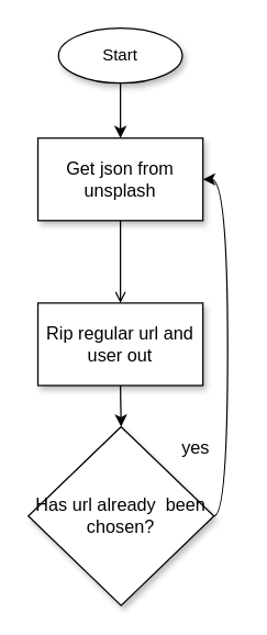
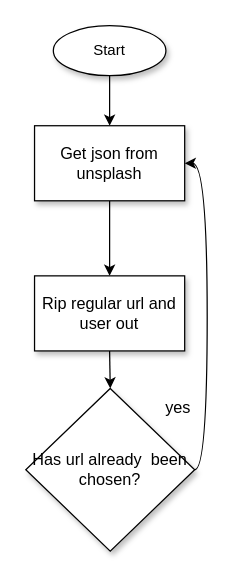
- <mxCell id="4" style="edgeStyle=none;html=1;exitX=0.5;exitY=1;exitDx=0;exitDy=0;entryX=0.5;entryY=0;entryDx=0;entryDy=0;fontSize=13;endArrow=open;" parent="1" source="5" target="7" edge="1"><mxGeometry relative="1" as="geometry" /></mxCell>
+ <mxCell id="4" style="edgeStyle=none;html=1;exitX=0.5;exitY=1;exitDx=0;exitDy=0;entryX=0.5;entryY=0;entryDx=0;entryDy=0;fontSize=13;" parent="1" source="5" target="7" edge="1"><mxGeometry relative="1" as="geometry" /></mxCell>
